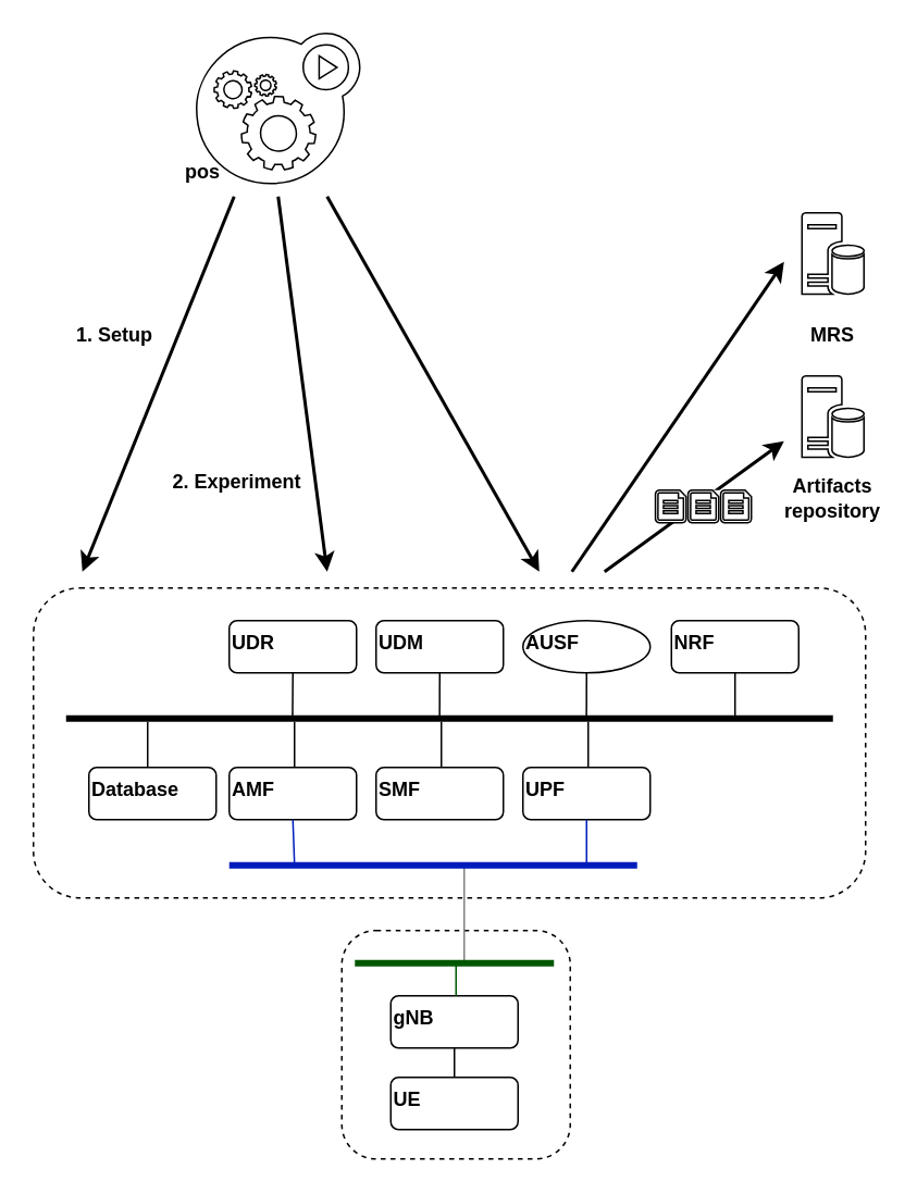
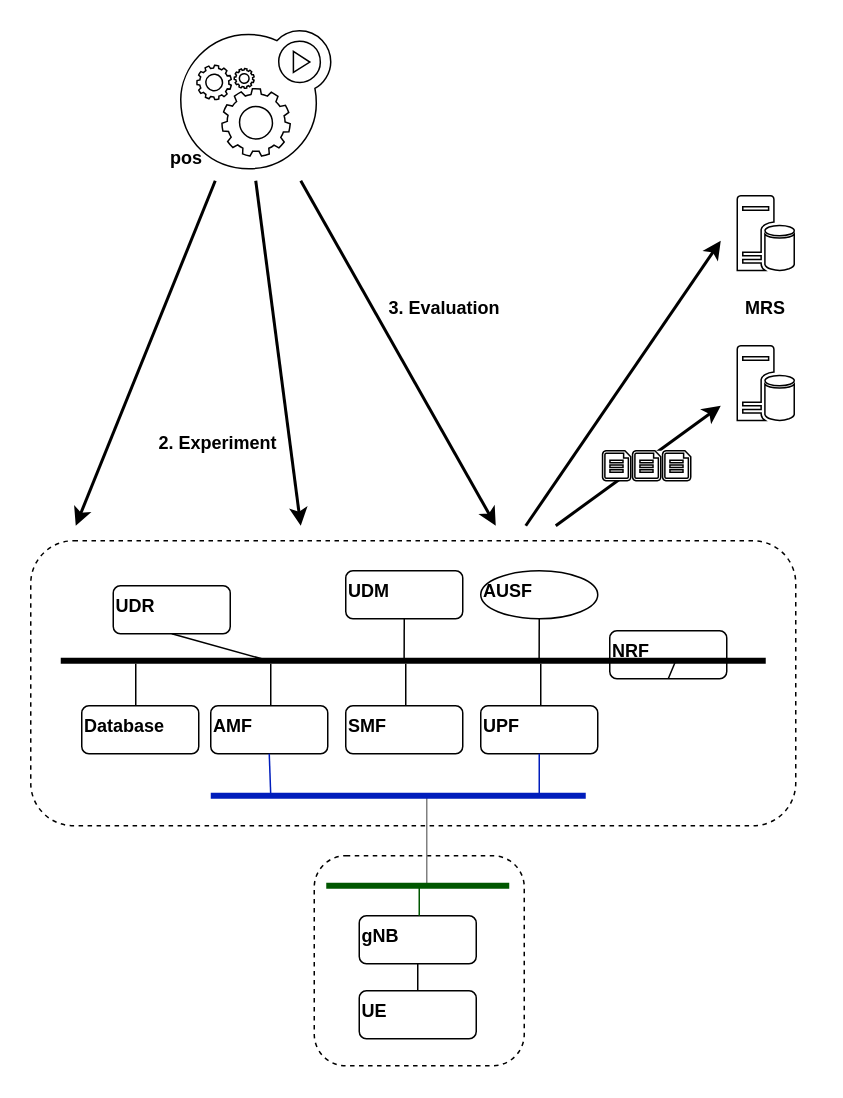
- <mxCell id="9" value="&lt;font color=&quot;#000000&quot;&gt;1. Setup&lt;/font&gt;" style="text;html=1;strokeColor=none;fillColor=none;align=center;verticalAlign=middle;whiteSpace=wrap;rounded=0;fontStyle=1" parent="1" vertex="1"><mxGeometry x="40" y="190" width="60" height="30" as="geometry" /></mxCell>
+ <mxCell id="12" value="&lt;font color=&quot;#000000&quot;&gt;3. Evaluation&lt;/font&gt;" style="text;html=1;strokeColor=none;fillColor=none;align=center;verticalAlign=middle;whiteSpace=wrap;rounded=0;fontStyle=1" parent="1" vertex="1"><mxGeometry x="251" y="190" width="90" height="30" as="geometry" /></mxCell>
- <mxCell id="4" value="&lt;font color=&quot;#000000&quot;&gt;&lt;b&gt;Artifacts repository&lt;/b&gt;&lt;/font&gt;" style="text;html=1;strokeColor=none;fillColor=none;align=center;verticalAlign=middle;whiteSpace=wrap;rounded=0;" parent="2" vertex="1"><mxGeometry y="60" width="60" height="30" as="geometry" /></mxCell>
- <mxCell id="17" value="&lt;b&gt;UDR&lt;/b&gt;" style="rounded=1;whiteSpace=wrap;html=1;strokeColor=#000000;strokeWidth=1;fontColor=#000000;fillColor=none;align=left;verticalAlign=top;" vertex="1" parent="1"><mxGeometry x="140" y="380" width="78" height="32" as="geometry" /></mxCell>
+ <mxCell id="17" value="&lt;b&gt;UDR&lt;/b&gt;" style="rounded=1;whiteSpace=wrap;html=1;strokeColor=#000000;strokeWidth=1;fontColor=#000000;fillColor=none;align=left;verticalAlign=top;" vertex="1" parent="1"><mxGeometry x="75" y="390" width="78" height="32" as="geometry" /></mxCell>
- <mxCell id="19" value="&lt;b&gt;NRF&lt;/b&gt;" style="rounded=1;whiteSpace=wrap;html=1;strokeColor=#000000;strokeWidth=1;fontColor=#000000;fillColor=none;align=left;verticalAlign=top;" vertex="1" parent="1"><mxGeometry x="411" y="380" width="78" height="32" as="geometry" /></mxCell>
+ <mxCell id="19" value="&lt;b&gt;NRF&lt;/b&gt;" style="rounded=1;whiteSpace=wrap;html=1;strokeColor=#000000;strokeWidth=1;fontColor=#000000;fillColor=none;align=left;verticalAlign=top;" vertex="1" parent="1"><mxGeometry x="406" y="420" width="78" height="32" as="geometry" /></mxCell>
